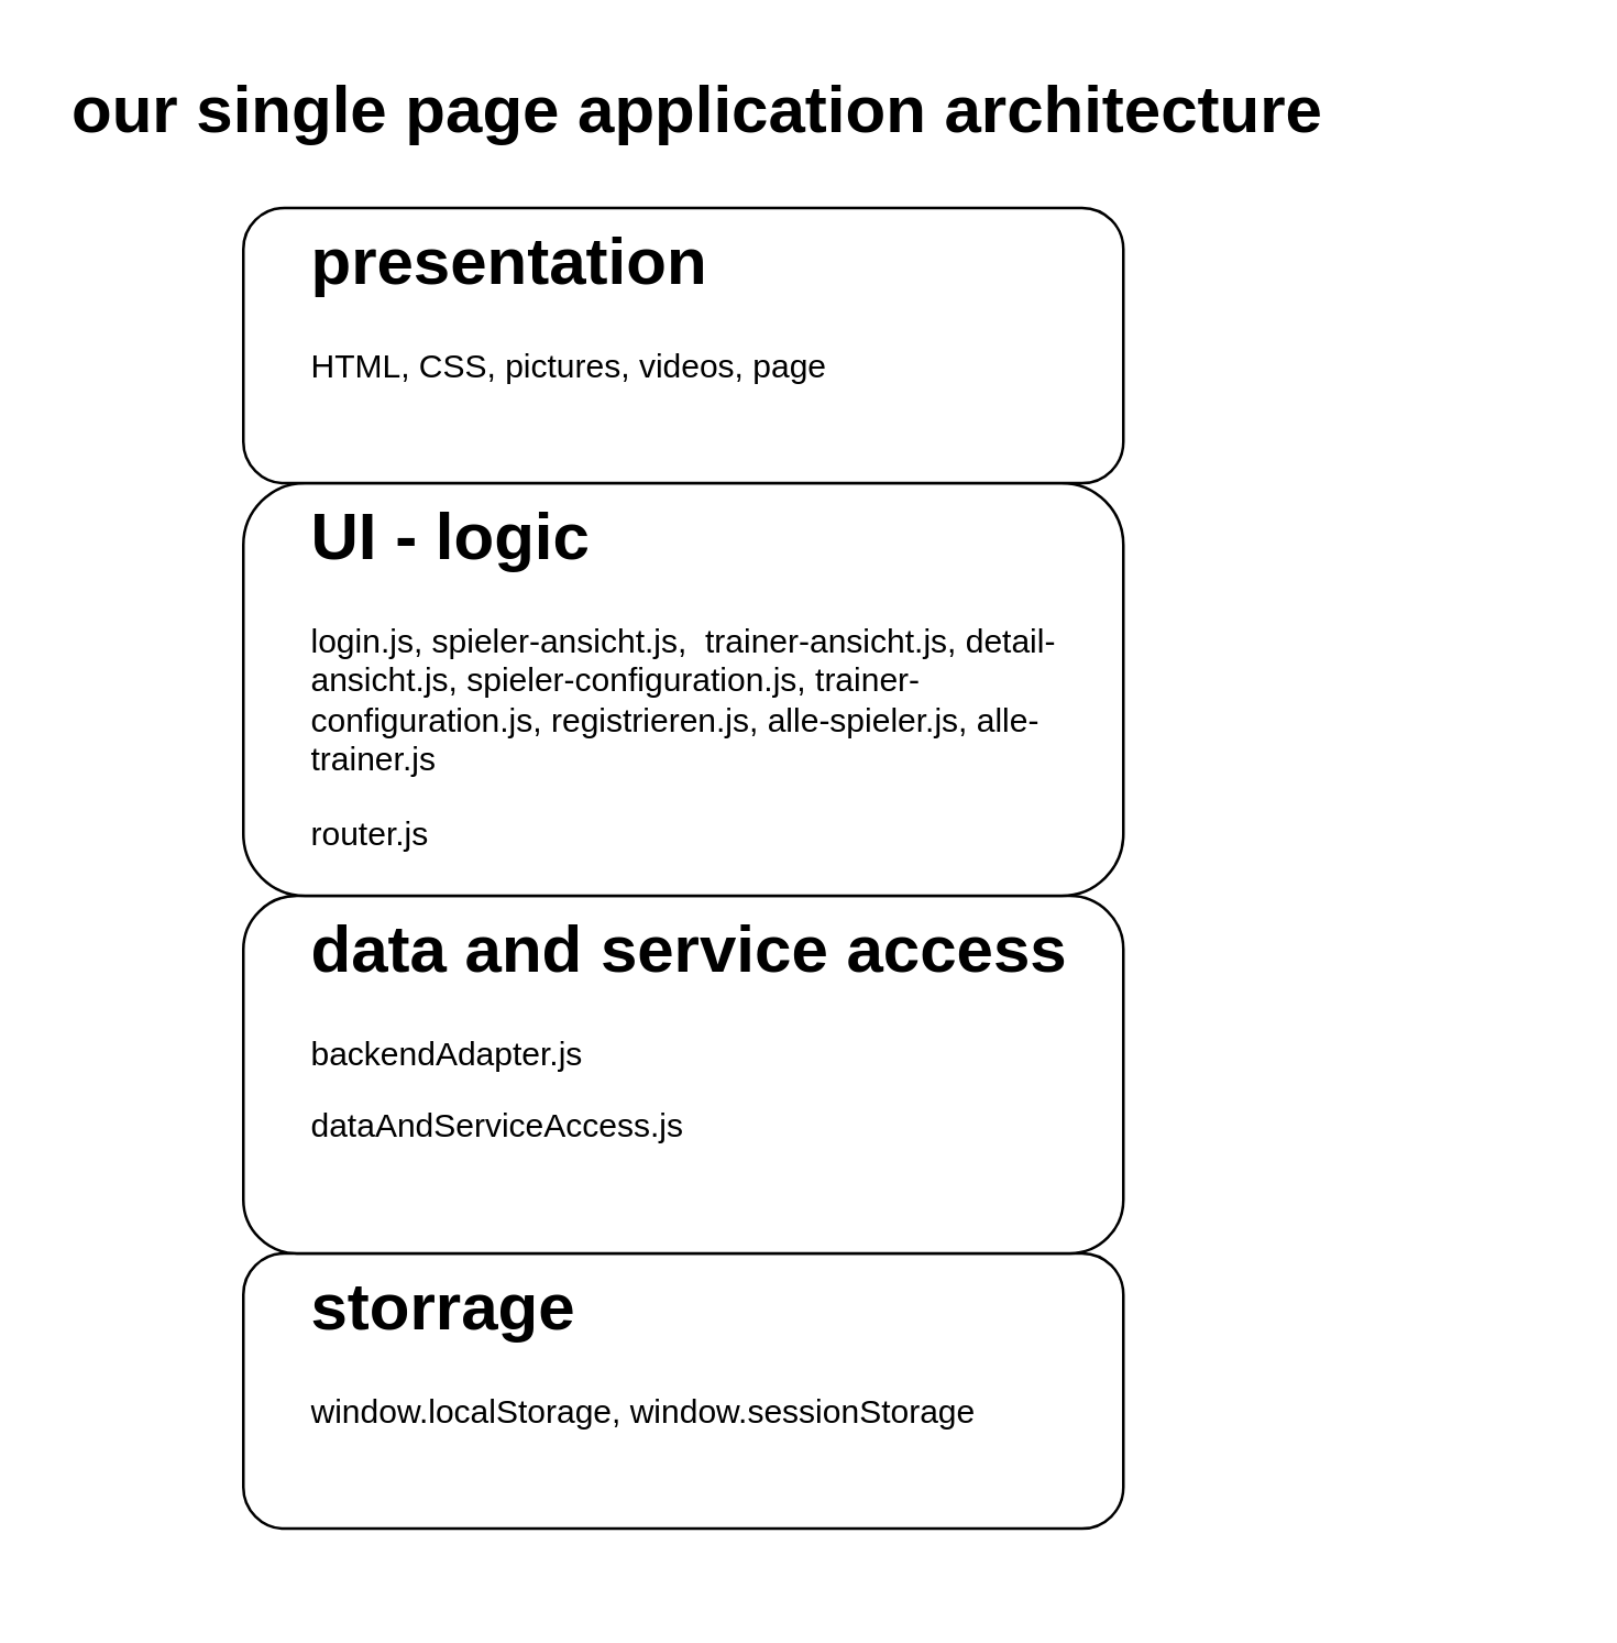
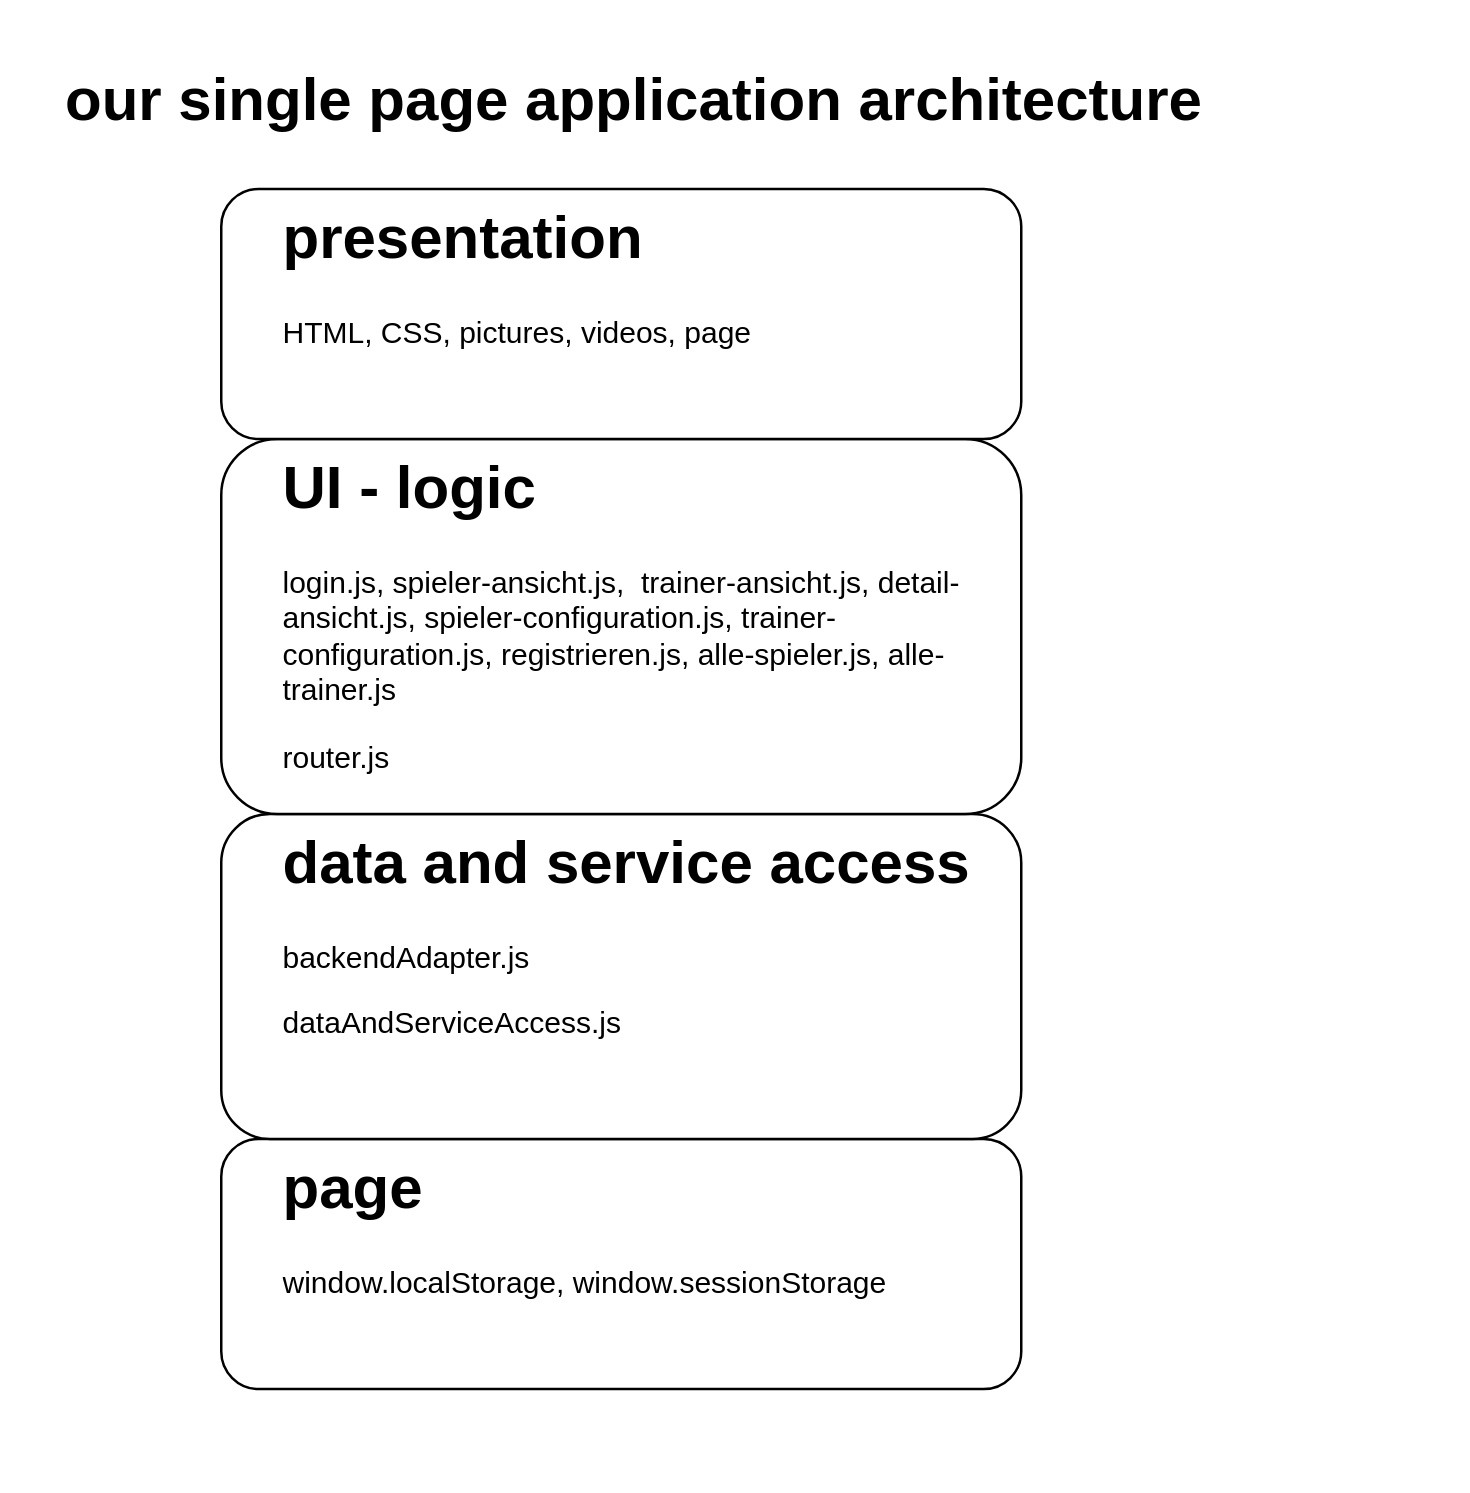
- <mxCell id="9" value="&lt;h1&gt;storrage&lt;/h1&gt;&lt;p&gt;window.localStorage,&amp;nbsp;&lt;span&gt;window.sessionStorage&lt;/span&gt;&lt;/p&gt;" style="text;html=1;strokeColor=none;fillColor=none;spacing=5;spacingTop=-20;whiteSpace=wrap;overflow=hidden;rounded=0;" vertex="1" parent="1"><mxGeometry x="108" y="455" width="340" height="120" as="geometry" /></mxCell>
+ <mxCell id="9" value="&lt;h1&gt;page&lt;/h1&gt;&lt;p&gt;window.localStorage,&amp;nbsp;&lt;span&gt;window.sessionStorage&lt;/span&gt;&lt;/p&gt;" style="text;html=1;strokeColor=none;fillColor=none;spacing=5;spacingTop=-20;whiteSpace=wrap;overflow=hidden;rounded=0;" vertex="1" parent="1"><mxGeometry x="108" y="455" width="340" height="120" as="geometry" /></mxCell>
